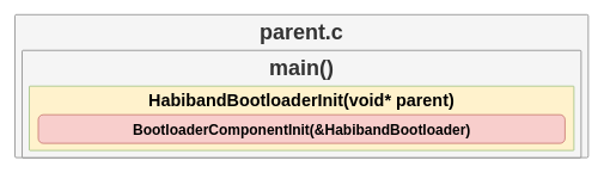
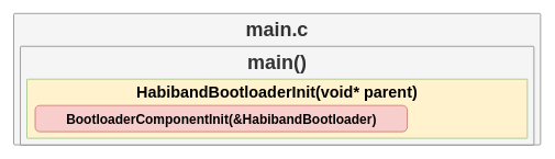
- <mxCell id="2" value="parent.c" style="rounded=1;whiteSpace=wrap;arcSize=1;verticalAlign=top;fontSize=30;fontStyle=1;fillColor=#f5f5f5;strokeColor=#666666;fontColor=#333333;" parent="1" vertex="1"><mxGeometry x="20" width="800" height="200" as="geometry" y="20" /></mxCell>
+ <mxCell id="2" value="main.c" style="rounded=1;whiteSpace=wrap;arcSize=1;verticalAlign=top;fontSize=30;fontStyle=1;fillColor=#f5f5f5;strokeColor=#666666;fontColor=#333333;" parent="1" vertex="1"><mxGeometry x="20" width="800" height="200" as="geometry" y="20" /></mxCell>
- <mxCell id="5" value="BootloaderComponentInit(&amp;HabibandBootloader)" style="rounded=1;whiteSpace=wrap;absoluteArcSize=1;arcSize=14;strokeWidth=1;fontSize=20;fillColor=#f8cecc;strokeColor=#b85450;verticalAlign=middle;fontStyle=1;" parent="1" vertex="1"><mxGeometry x="52.5" y="160" width="735" height="40" as="geometry" /></mxCell>
+ <mxCell id="5" value="BootloaderComponentInit(&amp;HabibandBootloader)" style="rounded=1;whiteSpace=wrap;absoluteArcSize=1;arcSize=14;strokeWidth=1;fontSize=20;fillColor=#f8cecc;strokeColor=#b85450;verticalAlign=middle;fontStyle=1;" parent="1" vertex="1"><mxGeometry x="52.5" y="160" width="565" height="40" as="geometry" /></mxCell>
